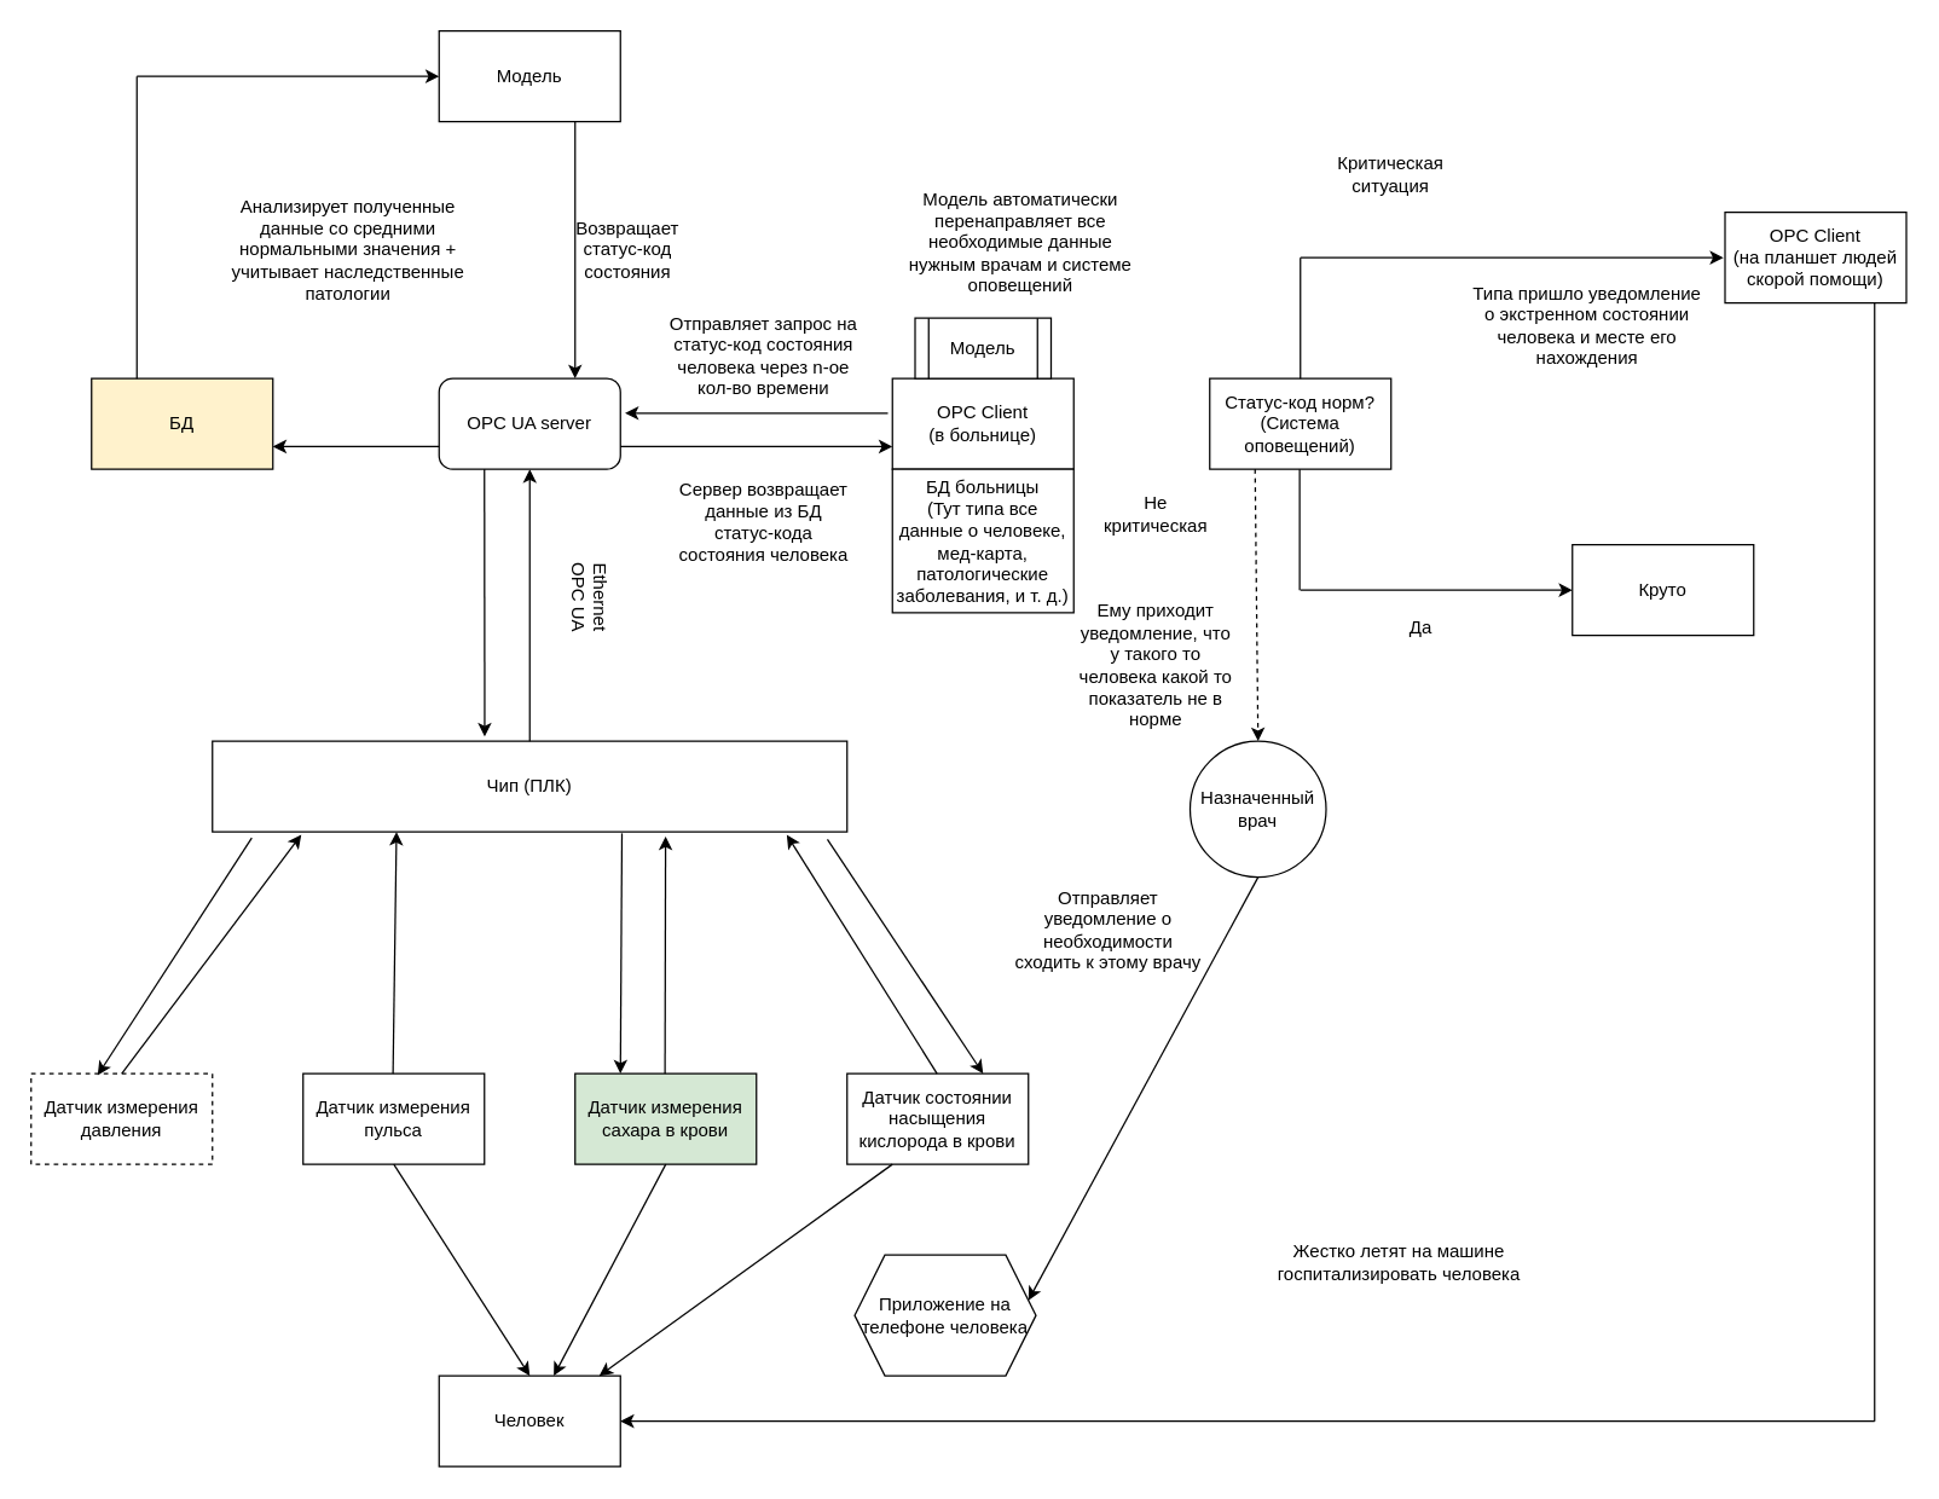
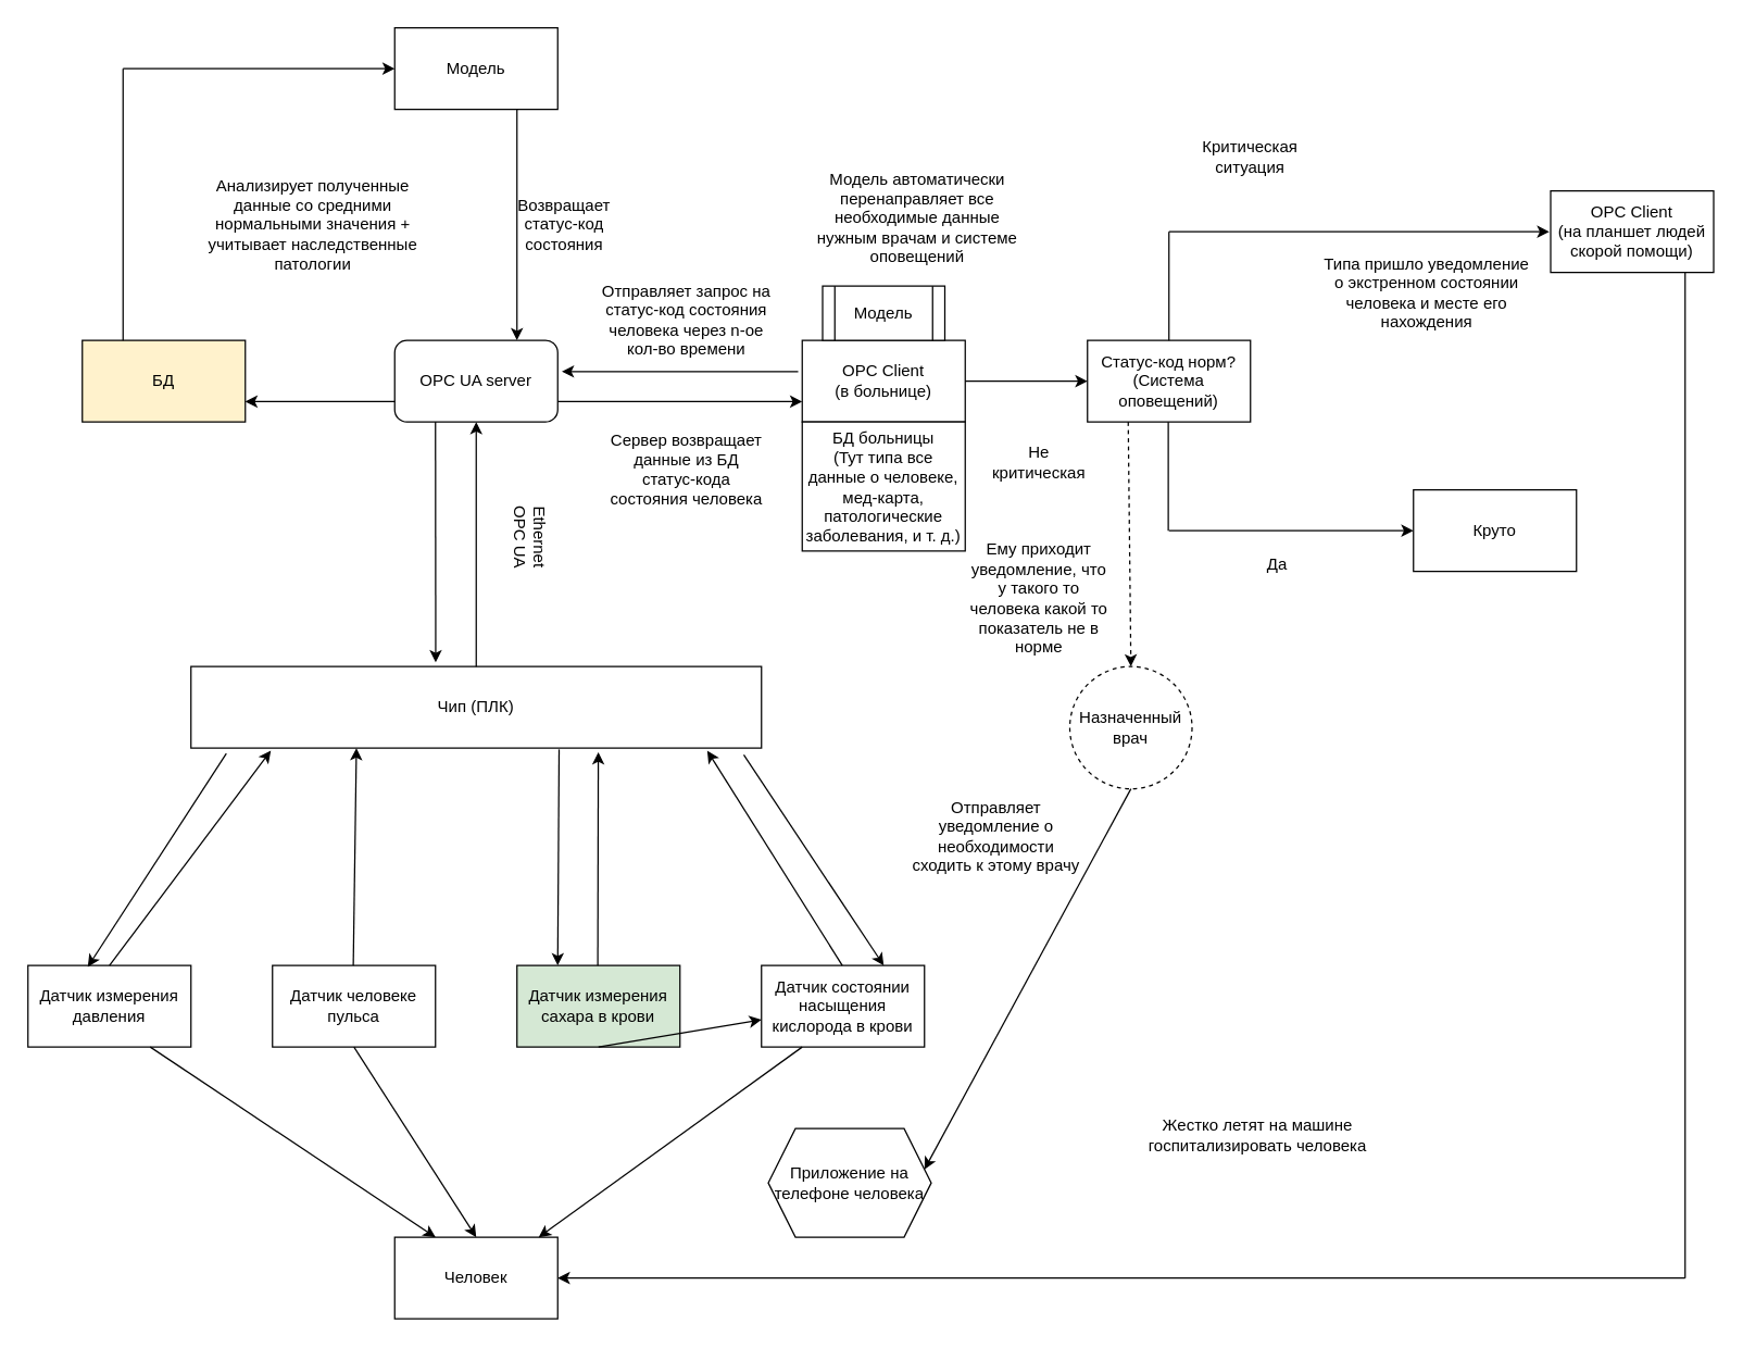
+ <mxCell id="55" value="" style="endArrow=classic;html=1;rounded=0;exitX=1;exitY=0.5;exitDx=0;exitDy=0;entryX=0;entryY=0.5;entryDx=0;entryDy=0;" edge="1" parent="1" source="25" target="31"><mxGeometry width="50" height="50" relative="1" as="geometry"><mxPoint x="950" y="310" as="sourcePoint" /><mxPoint x="1000" y="260" as="targetPoint" /></mxGeometry></mxCell>
- <mxCell id="50" value="Назначенный врач" style="ellipse;whiteSpace=wrap;html=1;aspect=fixed;" vertex="1" parent="1"><mxGeometry x="787" y="490" width="90" height="90" as="geometry" /></mxCell>
+ <mxCell id="50" value="Назначенный врач" style="ellipse;whiteSpace=wrap;html=1;aspect=fixed;dashed=1;" vertex="1" parent="1"><mxGeometry x="787" y="490" width="90" height="90" as="geometry" /></mxCell>
- <mxCell id="2" value="Датчик измерения&lt;div&gt;давления&lt;/div&gt;" style="rounded=0;whiteSpace=wrap;html=1;dashed=1;" parent="1" vertex="1"><mxGeometry x="20" y="710" width="120" height="60" as="geometry" /></mxCell>
+ <mxCell id="2" value="Датчик измерения&lt;div&gt;давления&lt;/div&gt;" style="rounded=0;whiteSpace=wrap;html=1;" parent="1" vertex="1"><mxGeometry x="20" y="710" width="120" height="60" as="geometry" /></mxCell>
- <mxCell id="3" value="Датчик измерения&lt;div&gt;пульса&lt;/div&gt;" style="rounded=0;whiteSpace=wrap;html=1;" parent="1" vertex="1"><mxGeometry x="200" y="710" width="120" height="60" as="geometry" /></mxCell>
+ <mxCell id="3" value="Датчик человеке&lt;div&gt;пульса&lt;/div&gt;" style="rounded=0;whiteSpace=wrap;html=1;" parent="1" vertex="1"><mxGeometry x="200" y="710" width="120" height="60" as="geometry" /></mxCell>
- <mxCell id="40" value="" style="endArrow=classic;html=1;rounded=0;exitX=0.5;exitY=1;exitDx=0;exitDy=0;" parent="1" source="4" target="41" edge="1"><mxGeometry width="50" height="50" relative="1" as="geometry"><mxPoint x="400" y="860" as="sourcePoint" /><mxPoint x="440" y="870" as="targetPoint" /></mxGeometry></mxCell>
+ <mxCell id="40" value="" style="endArrow=classic;html=1;rounded=0;exitX=0.5;exitY=1;exitDx=0;exitDy=0;" parent="1" source="4" target="5" edge="1"><mxGeometry width="50" height="50" relative="1" as="geometry"><mxPoint x="400" y="860" as="sourcePoint" /><mxPoint x="440" y="870" as="targetPoint" /></mxGeometry></mxCell>
+ <mxCell id="44" value="" style="endArrow=classic;html=1;rounded=0;exitX=0.75;exitY=1;exitDx=0;exitDy=0;entryX=0.25;entryY=0;entryDx=0;entryDy=0;" parent="1" source="2" target="41" edge="1"><mxGeometry width="50" height="50" relative="1" as="geometry"><mxPoint x="600" y="780" as="sourcePoint" /><mxPoint x="406" y="920" as="targetPoint" /></mxGeometry></mxCell>
